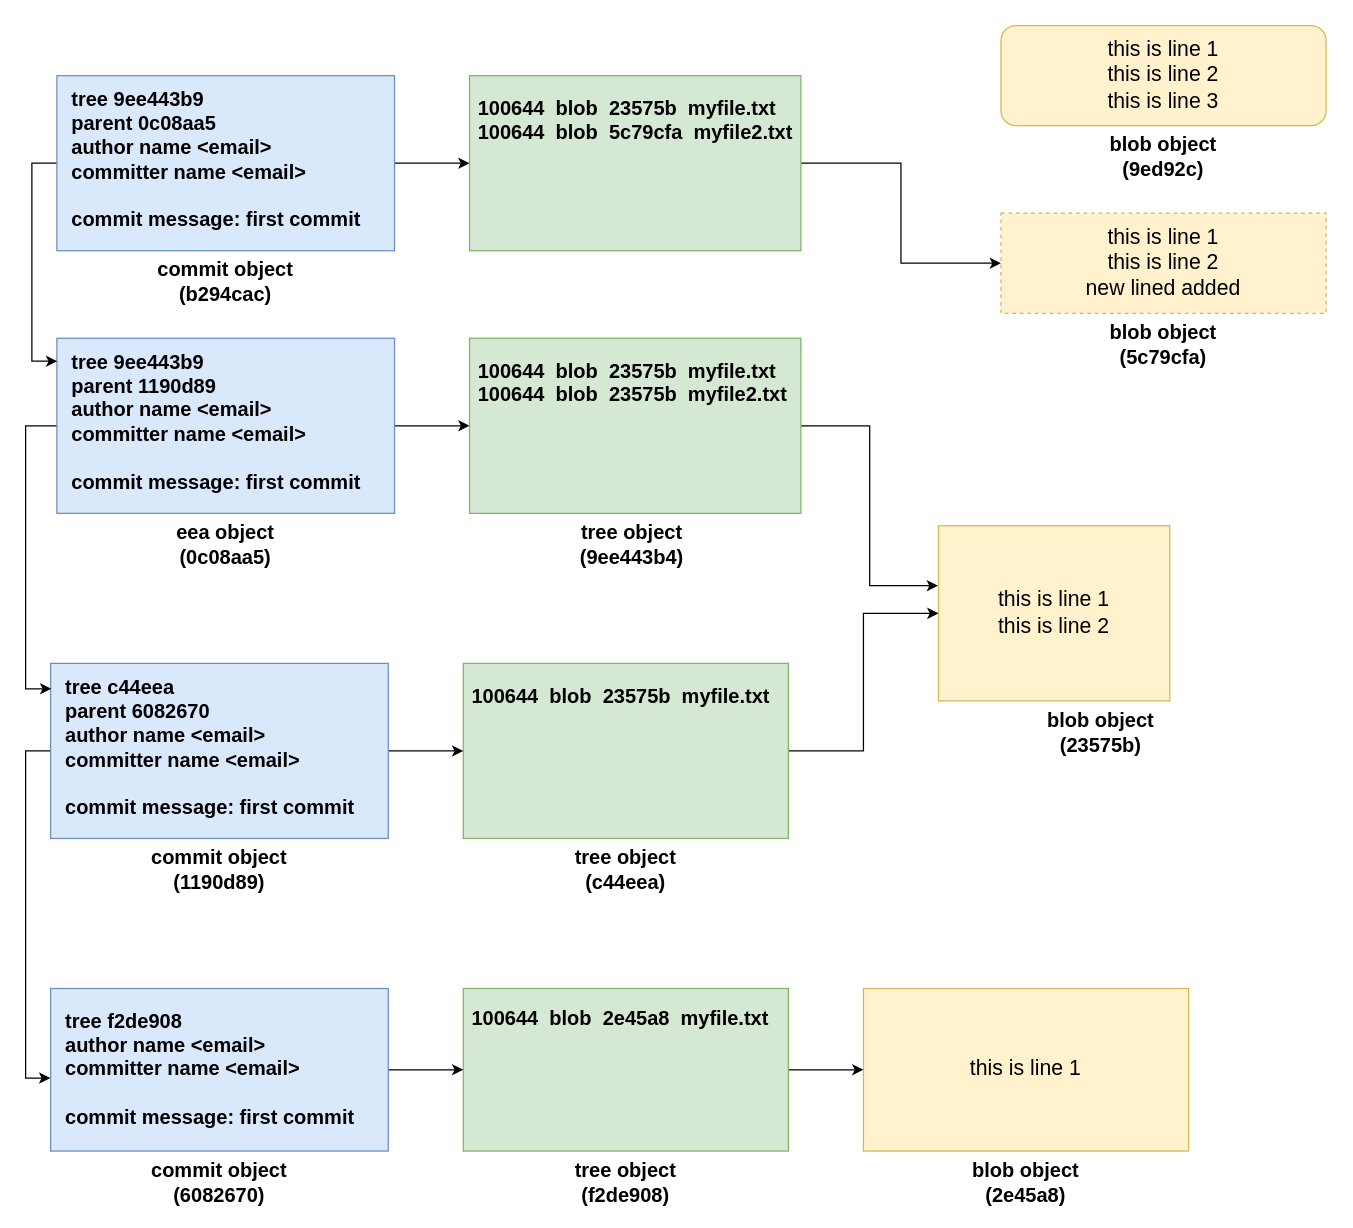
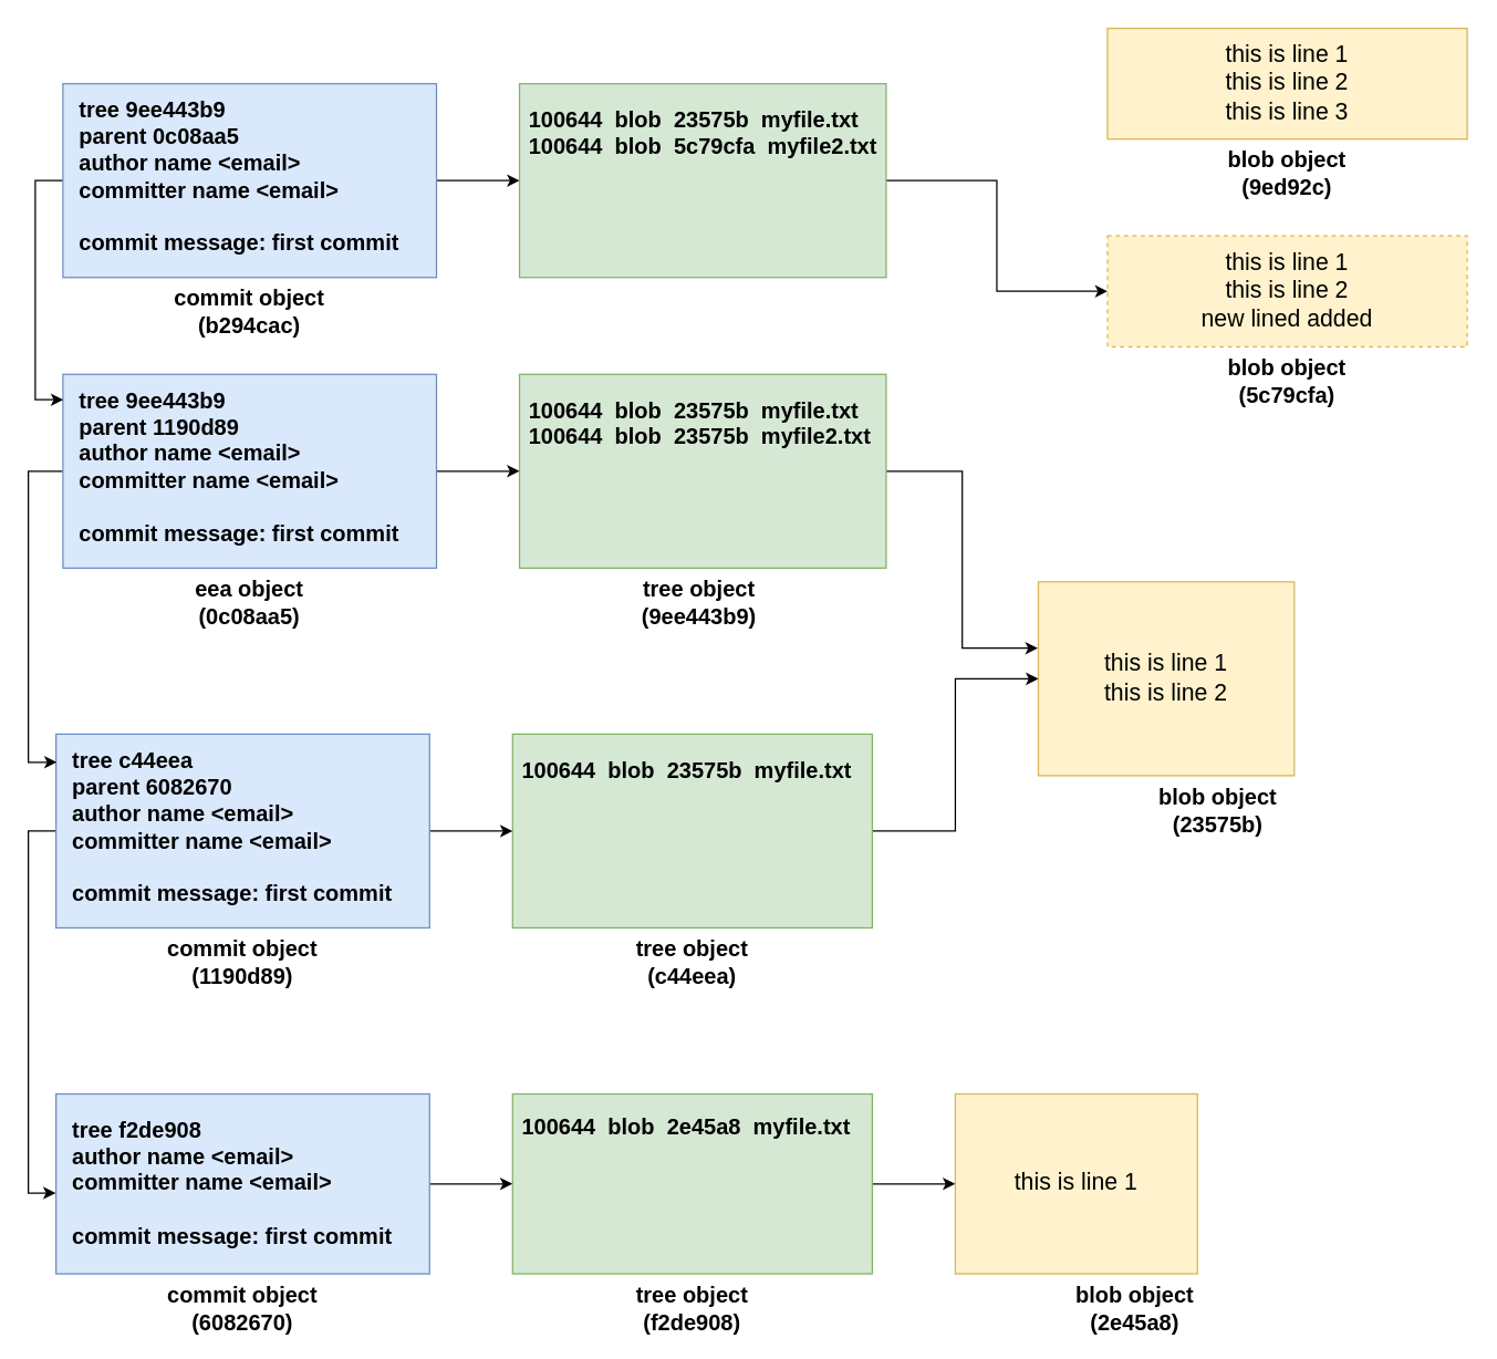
- <mxCell id="40" value="&lt;div&gt;this is line 1&lt;/div&gt;&lt;div&gt;this is line 2&lt;/div&gt;&lt;div&gt;this is line 3&lt;/div&gt;" style="whiteSpace=wrap;html=1;fillColor=#fff2cc;strokeColor=#d6b656;fontSize=17;rounded=1;" vertex="1" parent="1"><mxGeometry x="800" y="20" width="260" height="80" as="geometry" /></mxCell>
+ <mxCell id="40" value="&lt;div&gt;this is line 1&lt;/div&gt;&lt;div&gt;this is line 2&lt;/div&gt;&lt;div&gt;this is line 3&lt;/div&gt;" style="rounded=0;whiteSpace=wrap;html=1;fillColor=#fff2cc;strokeColor=#d6b656;fontSize=17;" vertex="1" parent="1"><mxGeometry x="800" y="20" width="260" height="80" as="geometry" /></mxCell>
- <mxCell id="28" value="tree object&lt;br&gt;(9ee443b4)" style="text;html=1;strokeColor=none;fillColor=none;align=center;verticalAlign=middle;whiteSpace=wrap;rounded=0;fontStyle=1;fontSize=16;" vertex="1" parent="1"><mxGeometry x="375" y="420" width="260" height="30" as="geometry" /></mxCell>
+ <mxCell id="28" value="tree object&lt;br&gt;(9ee443b9)" style="text;html=1;strokeColor=none;fillColor=none;align=center;verticalAlign=middle;whiteSpace=wrap;rounded=0;fontStyle=1;fontSize=16;" vertex="1" parent="1"><mxGeometry x="375" y="420" width="260" height="30" as="geometry" /></mxCell>
- <mxCell id="2" value="this is line 1" style="rounded=0;whiteSpace=wrap;html=1;fillColor=#fff2cc;strokeColor=#d6b656;fontSize=17;" vertex="1" parent="1"><mxGeometry x="690" y="790" width="260" height="130" as="geometry" /></mxCell>
+ <mxCell id="2" value="this is line 1" style="rounded=0;whiteSpace=wrap;html=1;fillColor=#fff2cc;strokeColor=#d6b656;fontSize=17;" vertex="1" parent="1"><mxGeometry x="690" y="790" width="175" height="130" as="geometry" /></mxCell>
